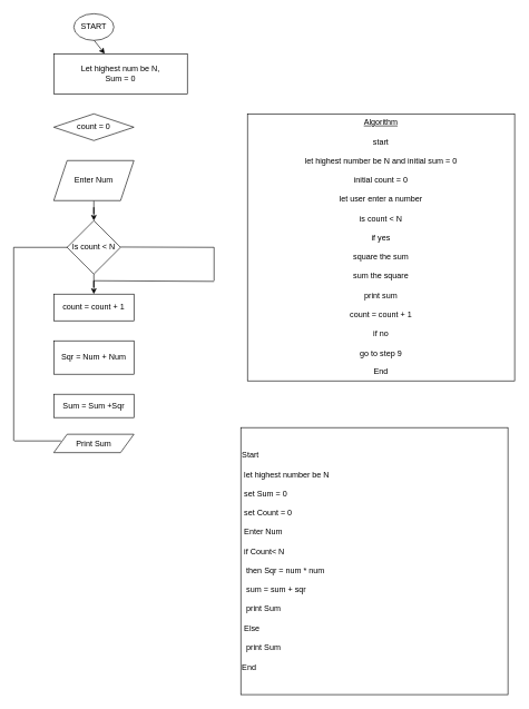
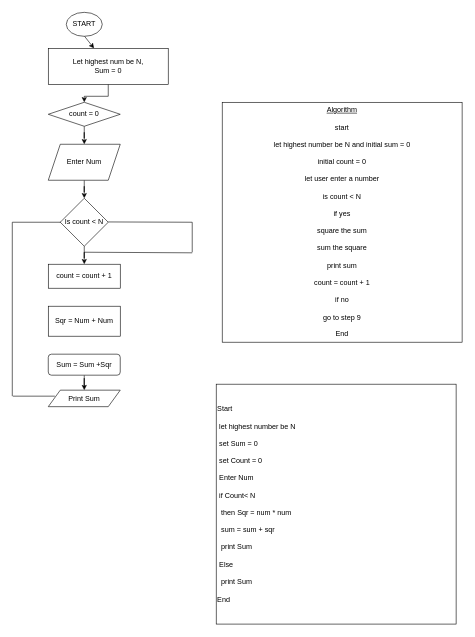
+ <mxCell id="5" value="" style="edgeStyle=orthogonalEdgeStyle;rounded=0;orthogonalLoop=1;jettySize=auto;html=1;" parent="1" source="6" target="8" edge="1"><mxGeometry relative="1" as="geometry" /></mxCell>
+ <mxCell id="7" value="" style="edgeStyle=orthogonalEdgeStyle;rounded=0;orthogonalLoop=1;jettySize=auto;html=1;" parent="1" source="8" target="10" edge="1"><mxGeometry relative="1" as="geometry" /></mxCell>
- <mxCell id="16" value="Sum = Sum +Sqr" style="whiteSpace=wrap;html=1;rounded=0;" parent="1" vertex="1"><mxGeometry x="80" y="590" width="120" height="35" as="geometry" /></mxCell>
+ <mxCell id="16" value="Sum = Sum +Sqr" style="whiteSpace=wrap;html=1;rounded=1;" parent="1" vertex="1"><mxGeometry x="80" y="590" width="120" height="35" as="geometry" /></mxCell>
+ <mxCell id="15" value="" style="edgeStyle=orthogonalEdgeStyle;rounded=0;orthogonalLoop=1;jettySize=auto;html=1;" parent="1" source="16" target="17" edge="1"><mxGeometry relative="1" as="geometry" /></mxCell>
